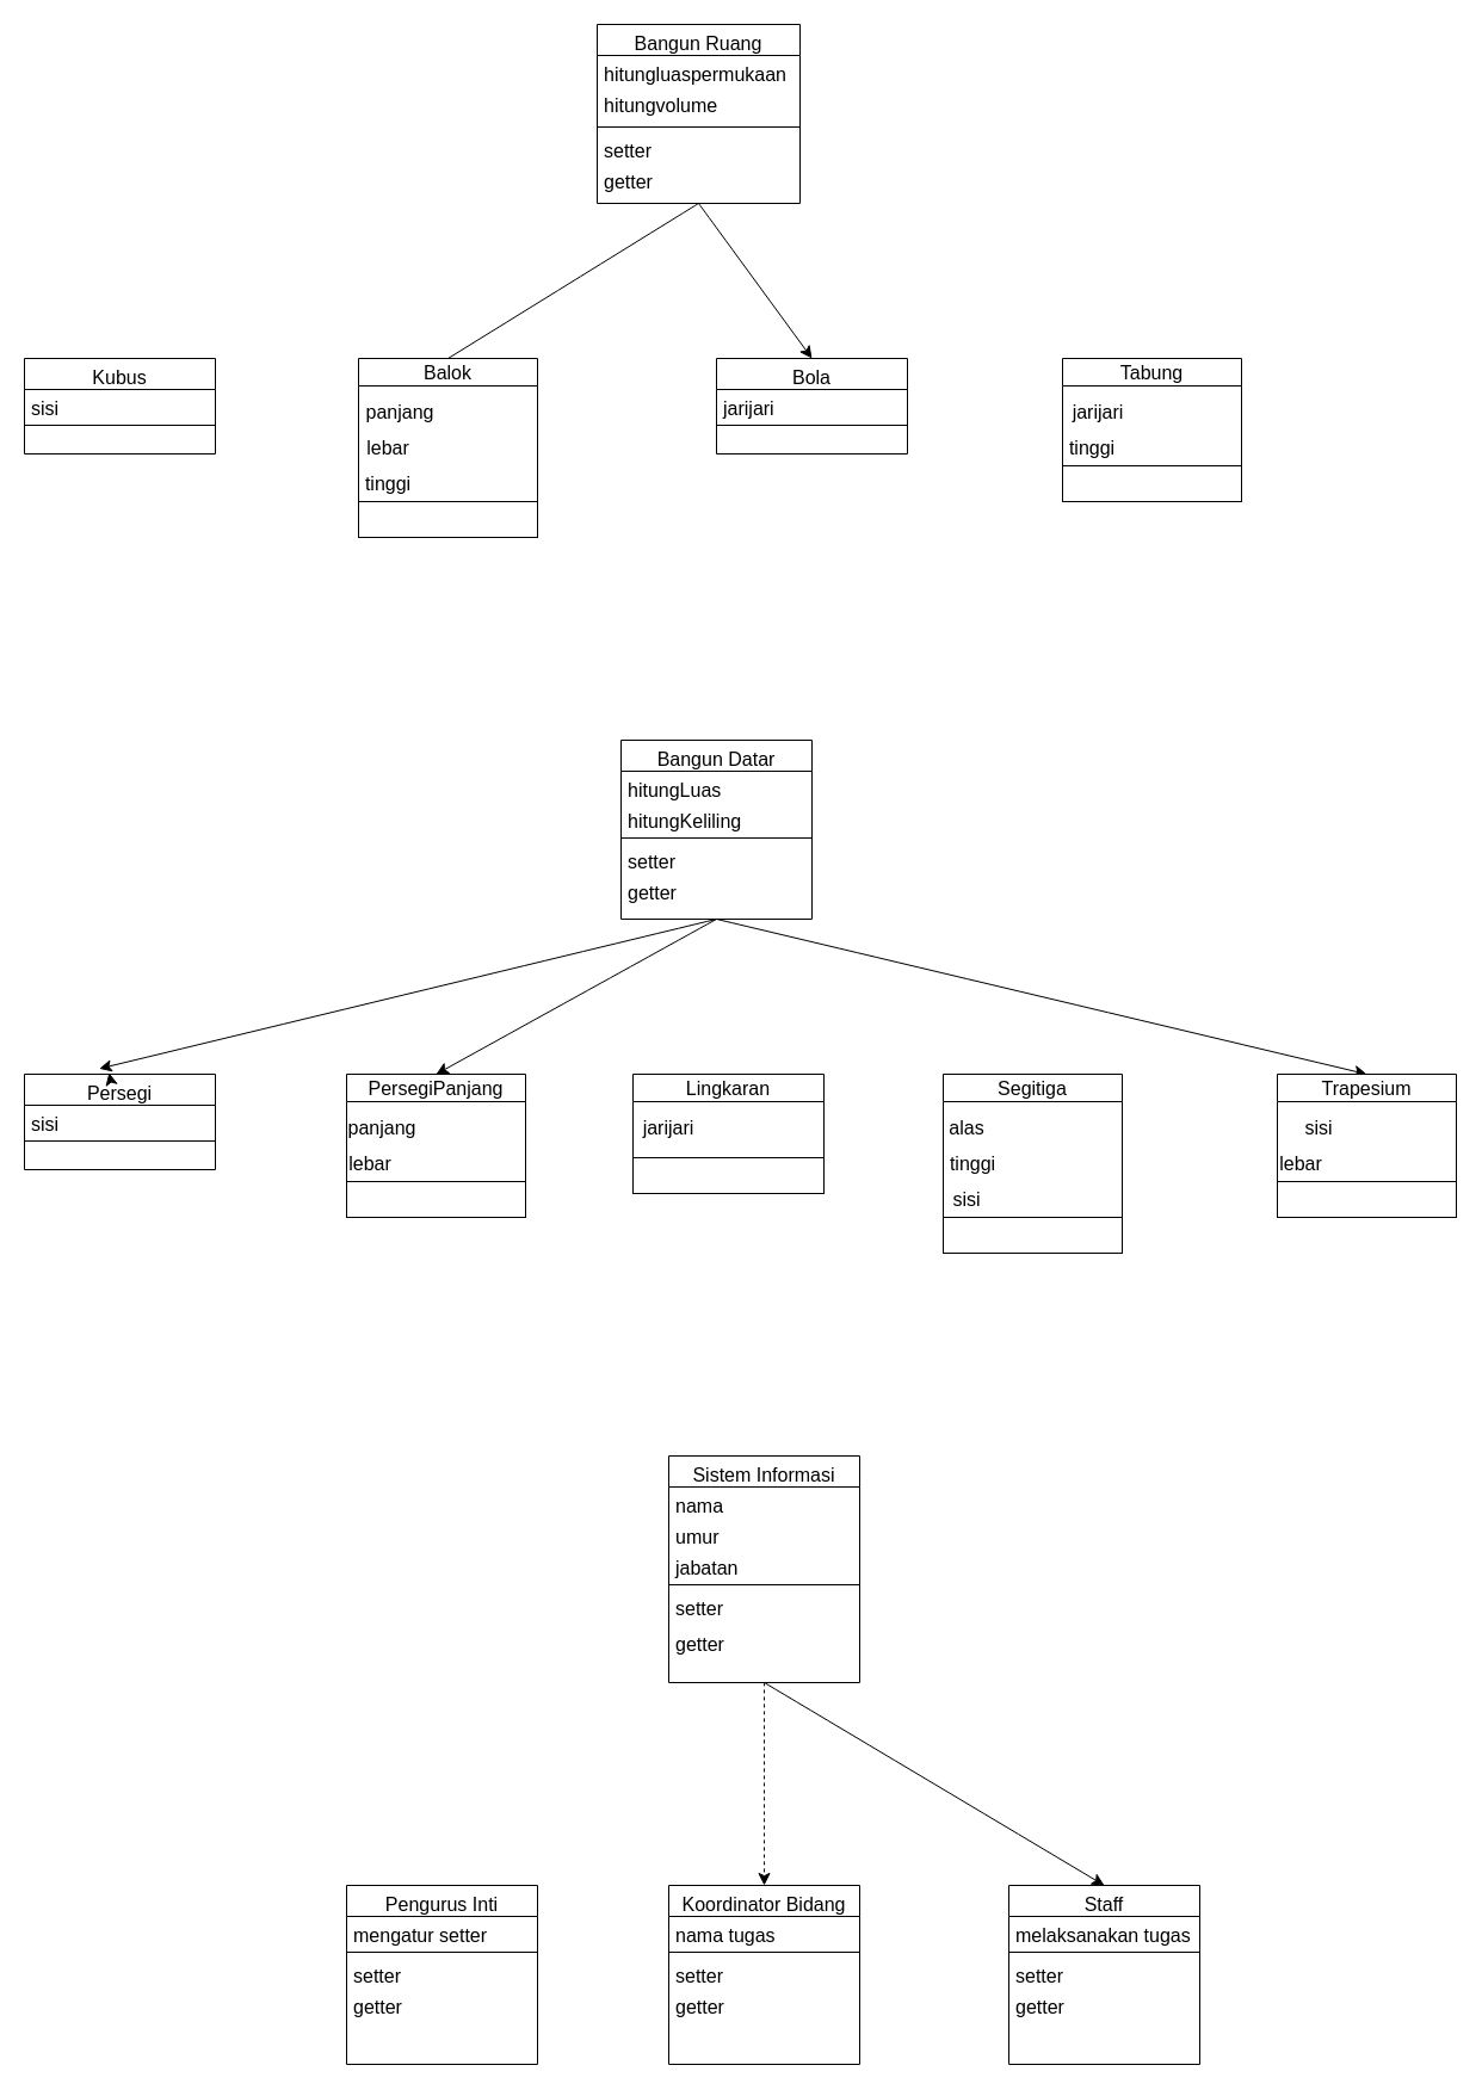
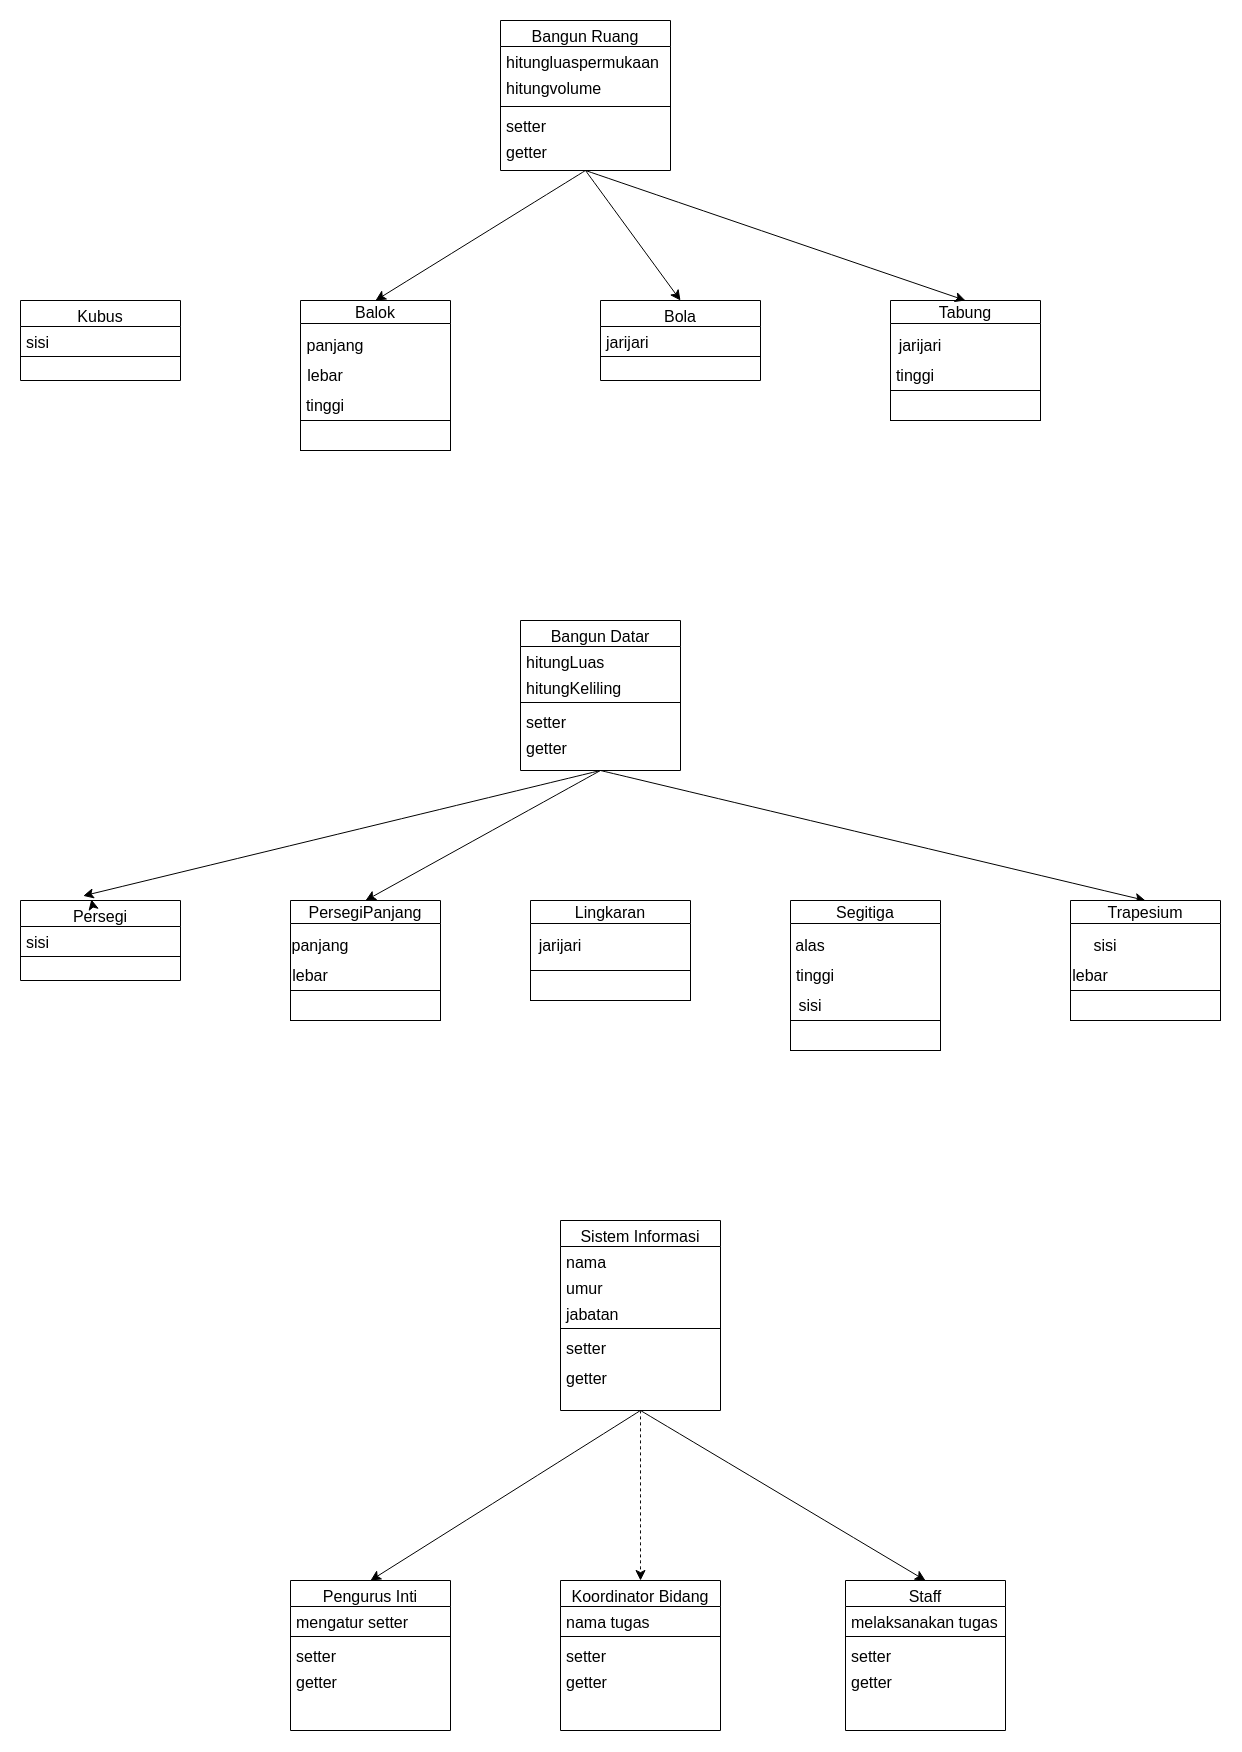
+ <mxCell id="48" style="edgeStyle=none;curved=1;rounded=0;orthogonalLoop=1;jettySize=auto;html=1;exitX=0.5;exitY=1;exitDx=0;exitDy=0;entryX=0.5;entryY=0;entryDx=0;entryDy=0;fontSize=12;startSize=8;endSize=8;" edge="1" parent="1" source="49" target="39"><mxGeometry relative="1" as="geometry" /></mxCell>
- <mxCell id="46" style="edgeStyle=none;curved=1;rounded=0;orthogonalLoop=1;jettySize=auto;html=1;exitX=0.5;exitY=1;exitDx=0;exitDy=0;entryX=0.5;entryY=0;entryDx=0;entryDy=0;fontSize=12;startSize=8;endSize=8;endArrow=none;" edge="1" parent="1" source="49" target="31"><mxGeometry relative="1" as="geometry" /></mxCell>
+ <mxCell id="46" style="edgeStyle=none;curved=1;rounded=0;orthogonalLoop=1;jettySize=auto;html=1;exitX=0.5;exitY=1;exitDx=0;exitDy=0;entryX=0.5;entryY=0;entryDx=0;entryDy=0;fontSize=12;startSize=8;endSize=8;" edge="1" parent="1" source="49" target="31"><mxGeometry relative="1" as="geometry" /></mxCell>
+ <mxCell id="55" style="edgeStyle=none;curved=1;rounded=0;orthogonalLoop=1;jettySize=auto;html=1;exitX=0.5;exitY=1;exitDx=0;exitDy=0;entryX=0.5;entryY=0;entryDx=0;entryDy=0;fontSize=12;startSize=8;endSize=8;" edge="1" parent="1" source="58" target="65"><mxGeometry relative="1" as="geometry" /></mxCell>
